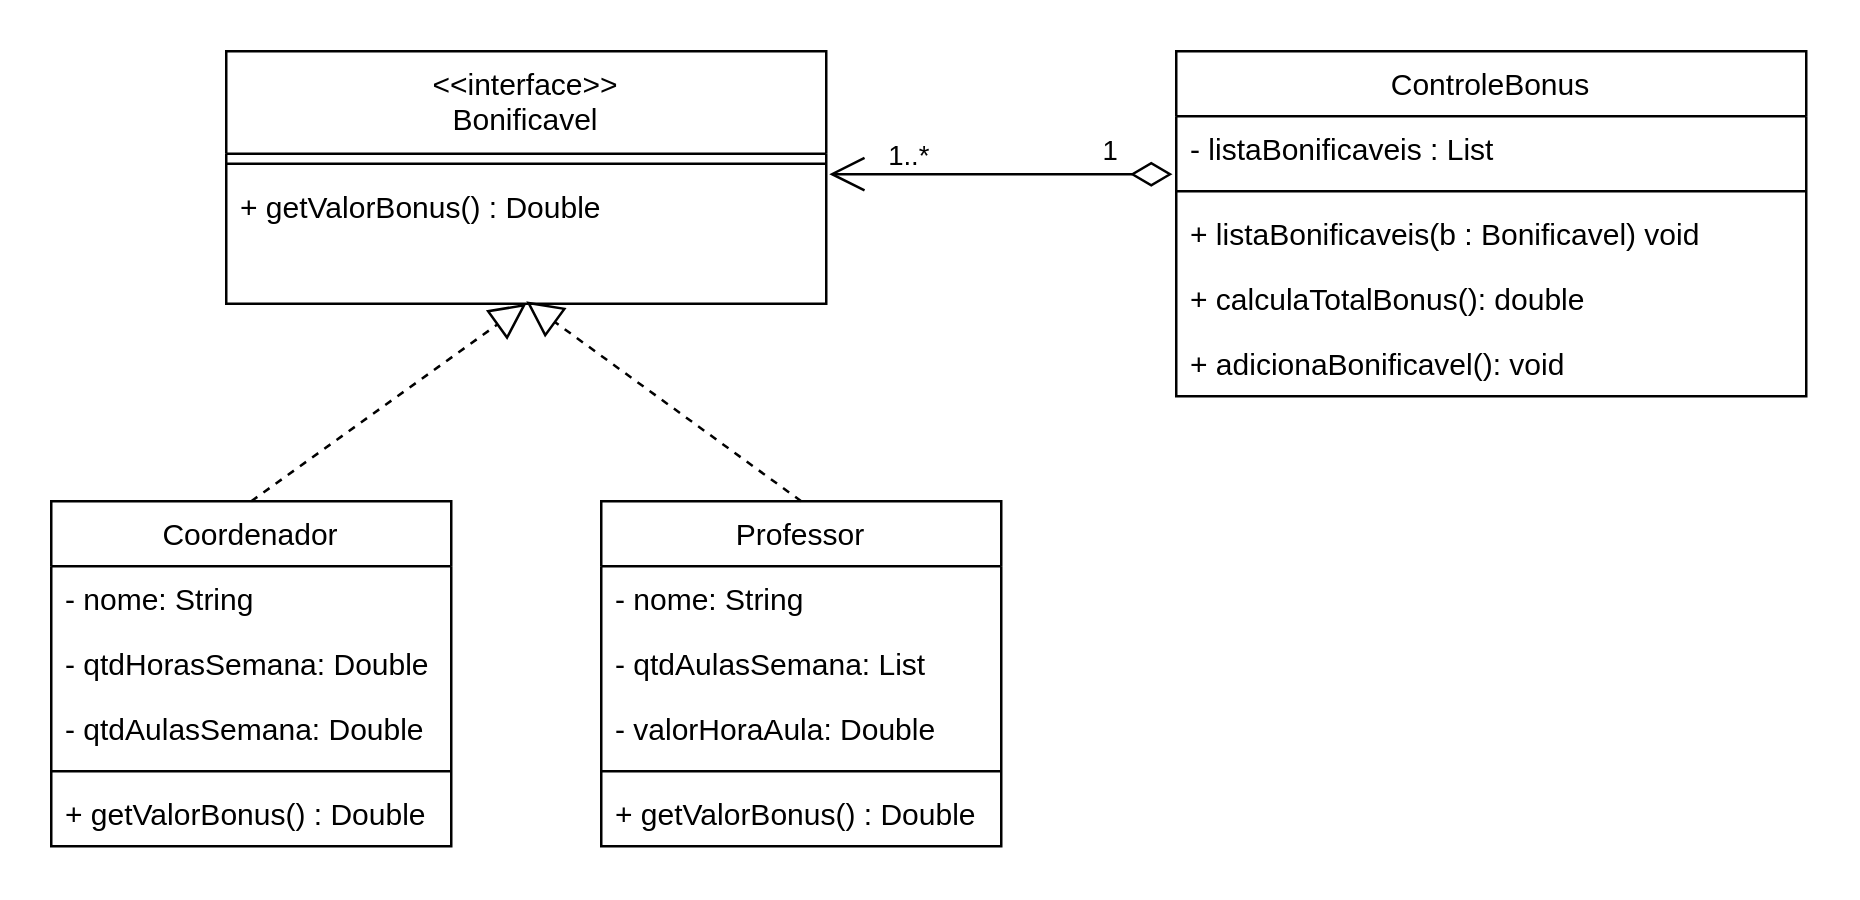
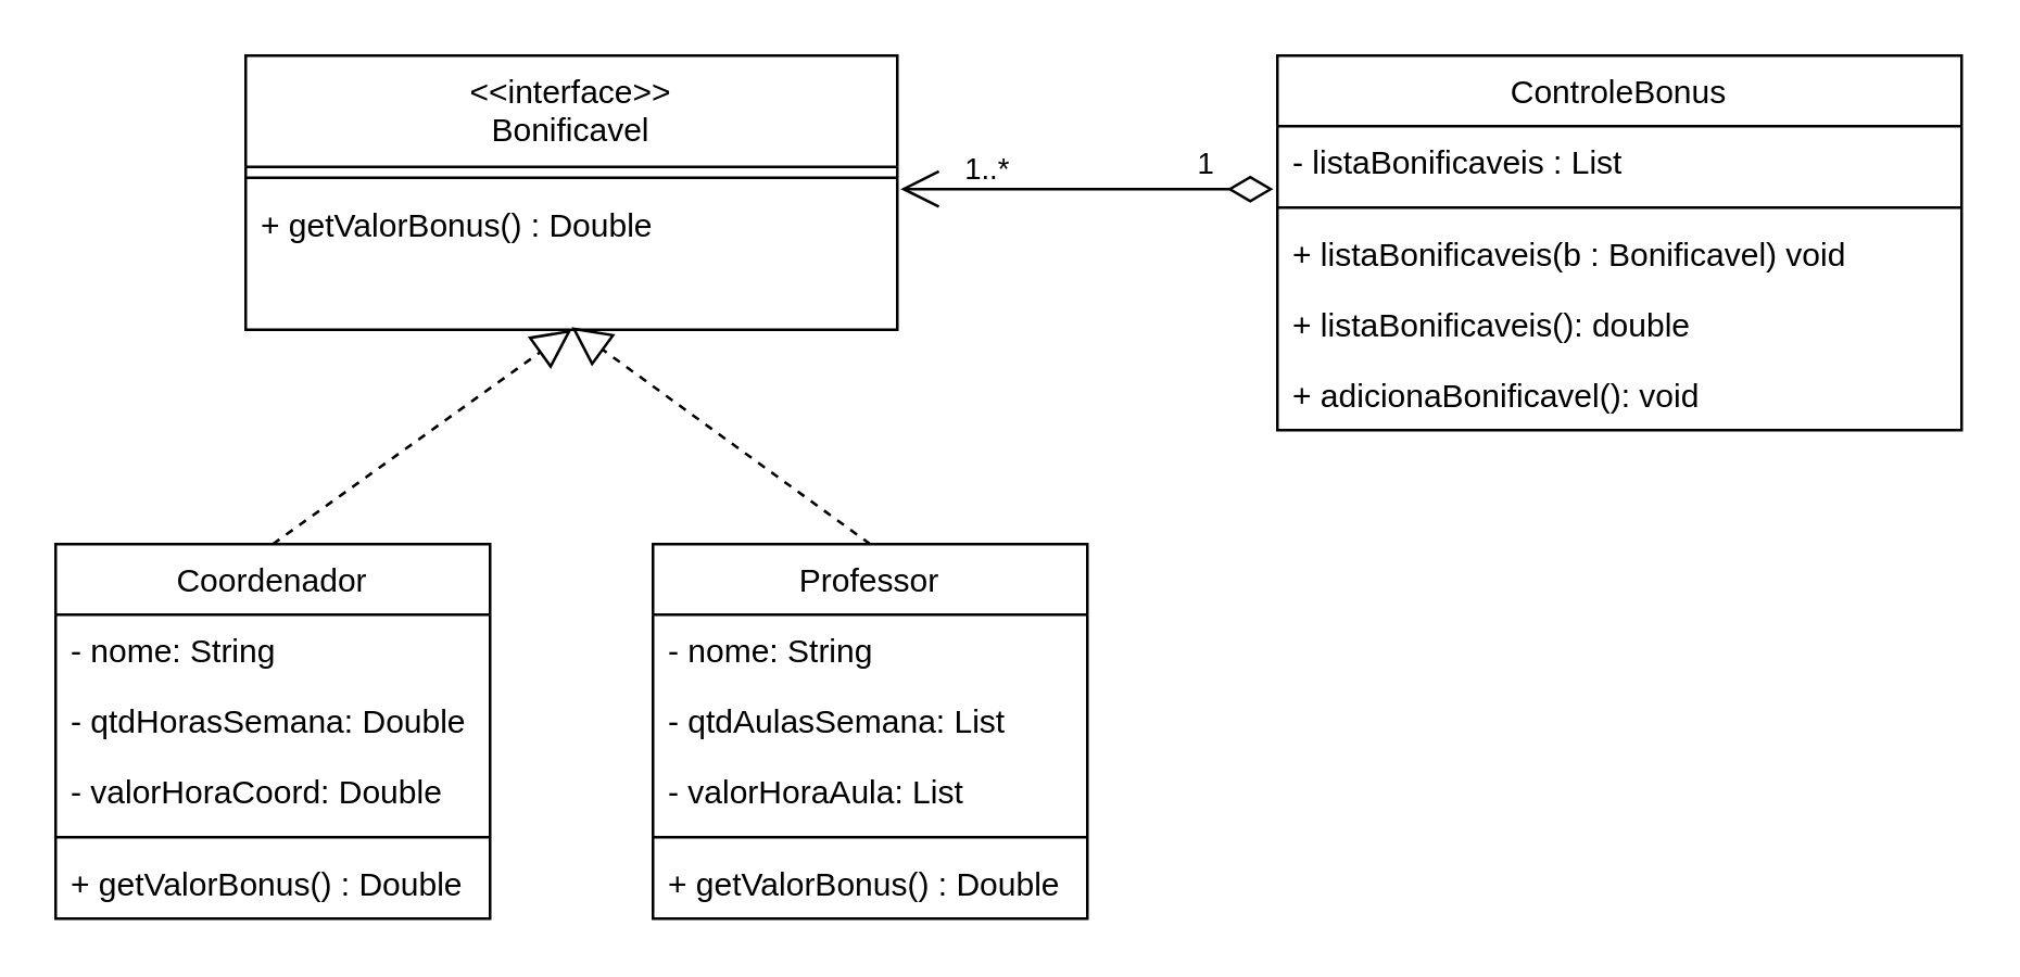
- <mxCell id="18" value="+ calculaTotalBonus(): double" style="text;align=left;verticalAlign=top;spacingLeft=4;spacingRight=4;overflow=hidden;rotatable=0;points=[[0,0.5],[1,0.5]];portConstraint=eastwest;" parent="14" vertex="1"><mxGeometry y="86" width="252" height="26" as="geometry" /></mxCell>
+ <mxCell id="18" value="+ listaBonificaveis(): double" style="text;align=left;verticalAlign=top;spacingLeft=4;spacingRight=4;overflow=hidden;rotatable=0;points=[[0,0.5],[1,0.5]];portConstraint=eastwest;" parent="14" vertex="1"><mxGeometry y="86" width="252" height="26" as="geometry" /></mxCell>
- <mxCell id="5" value="- qtdAulasSemana: Double" style="text;align=left;verticalAlign=top;spacingLeft=4;spacingRight=4;overflow=hidden;rotatable=0;points=[[0,0.5],[1,0.5]];portConstraint=eastwest;rounded=0;shadow=0;html=0;" parent="2" vertex="1"><mxGeometry y="78" width="160" height="26" as="geometry" /></mxCell>
+ <mxCell id="5" value="- valorHoraCoord: Double" style="text;align=left;verticalAlign=top;spacingLeft=4;spacingRight=4;overflow=hidden;rotatable=0;points=[[0,0.5],[1,0.5]];portConstraint=eastwest;rounded=0;shadow=0;html=0;" parent="2" vertex="1"><mxGeometry y="78" width="160" height="26" as="geometry" /></mxCell>
- <mxCell id="11" value="- valorHoraAula: Double" style="text;align=left;verticalAlign=top;spacingLeft=4;spacingRight=4;overflow=hidden;rotatable=0;points=[[0,0.5],[1,0.5]];portConstraint=eastwest;" parent="8" vertex="1"><mxGeometry y="78" width="160" height="26" as="geometry" /></mxCell>
+ <mxCell id="11" value="- valorHoraAula: List" style="text;align=left;verticalAlign=top;spacingLeft=4;spacingRight=4;overflow=hidden;rotatable=0;points=[[0,0.5],[1,0.5]];portConstraint=eastwest;" parent="8" vertex="1"><mxGeometry y="78" width="160" height="26" as="geometry" /></mxCell>
